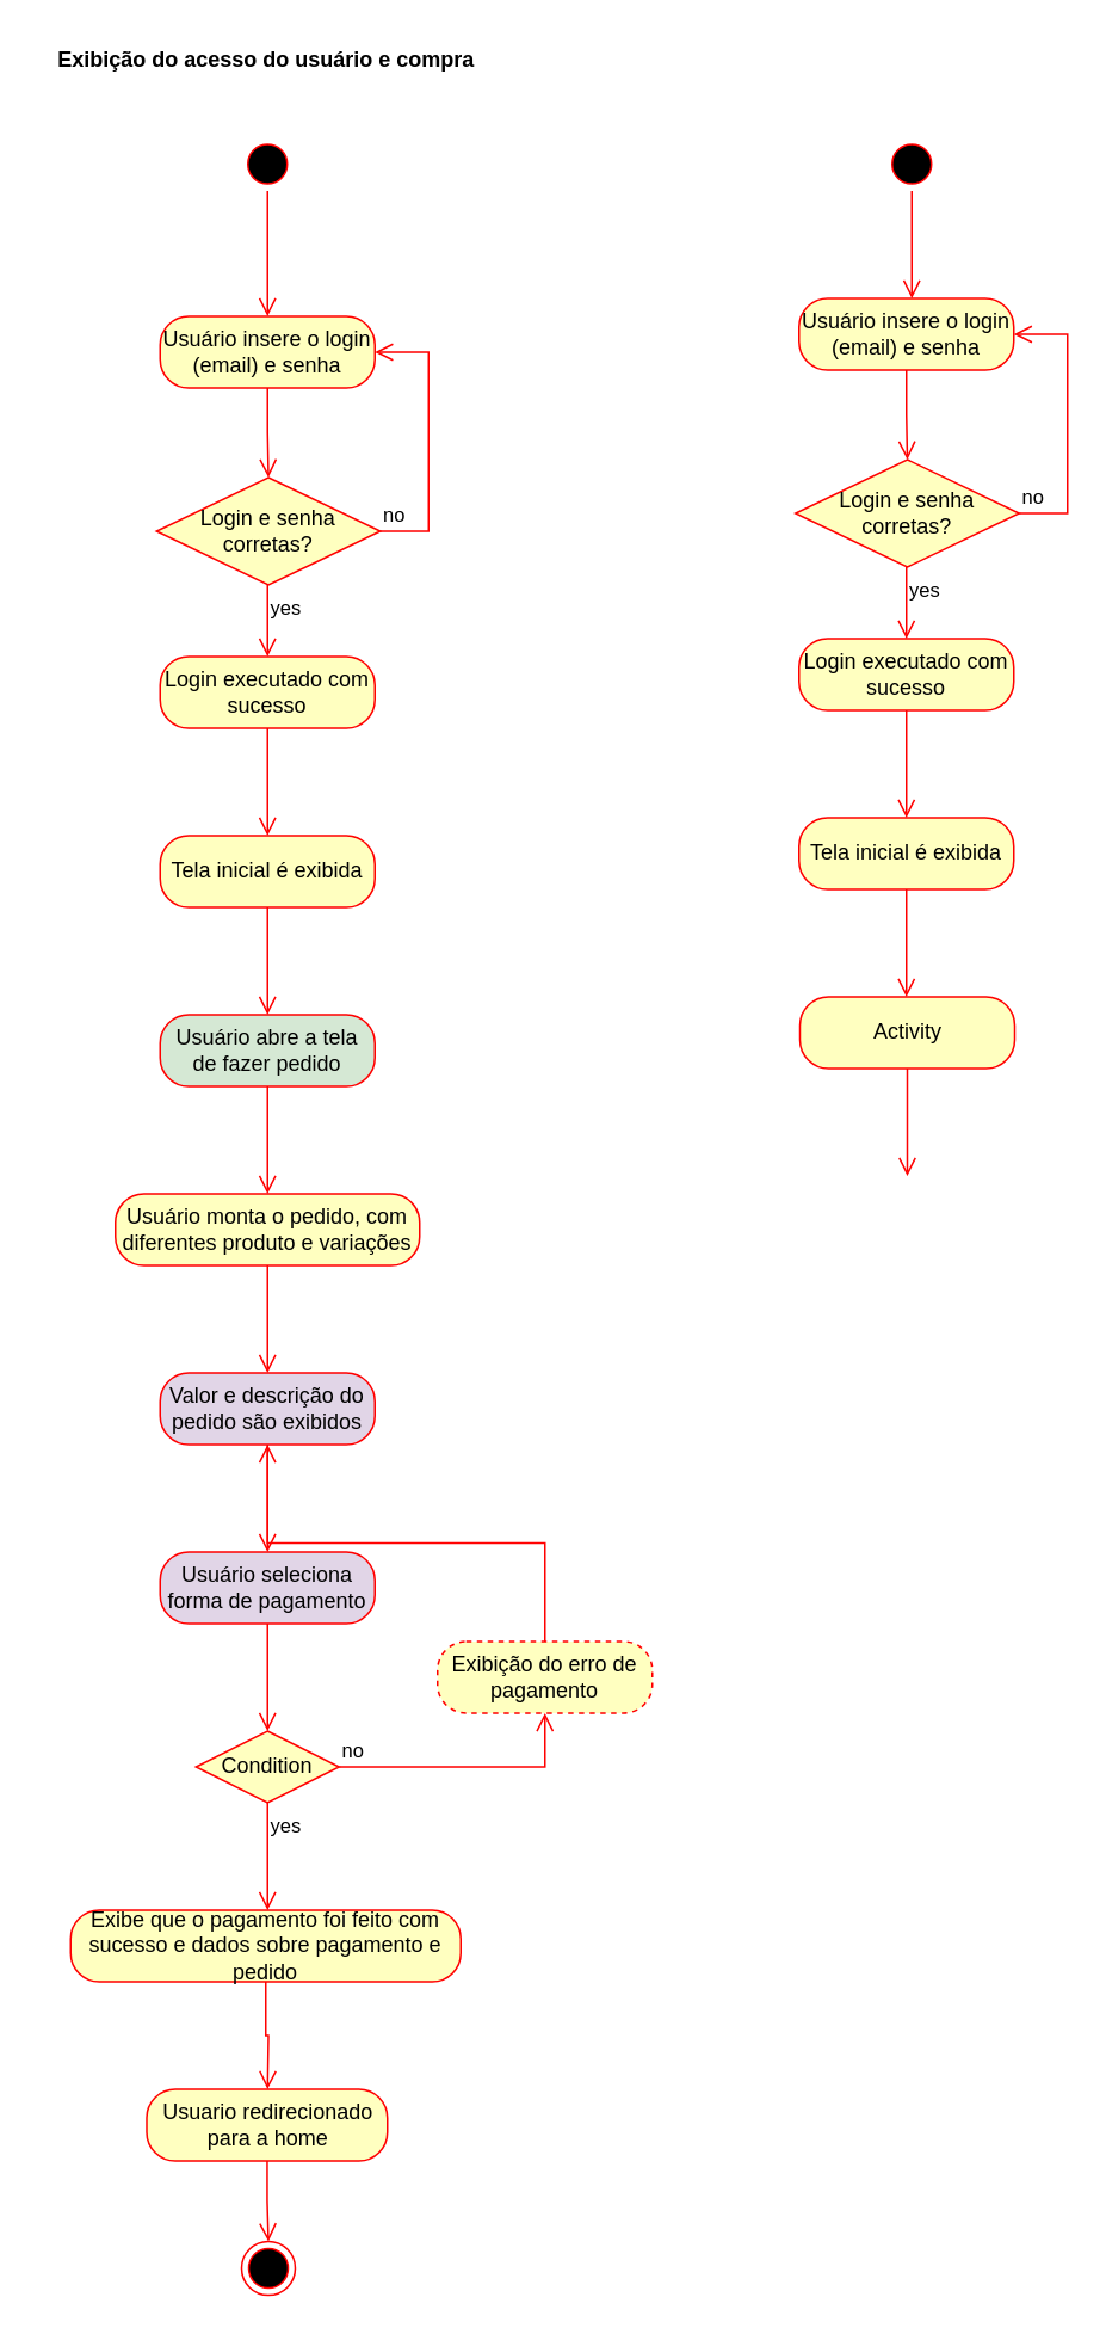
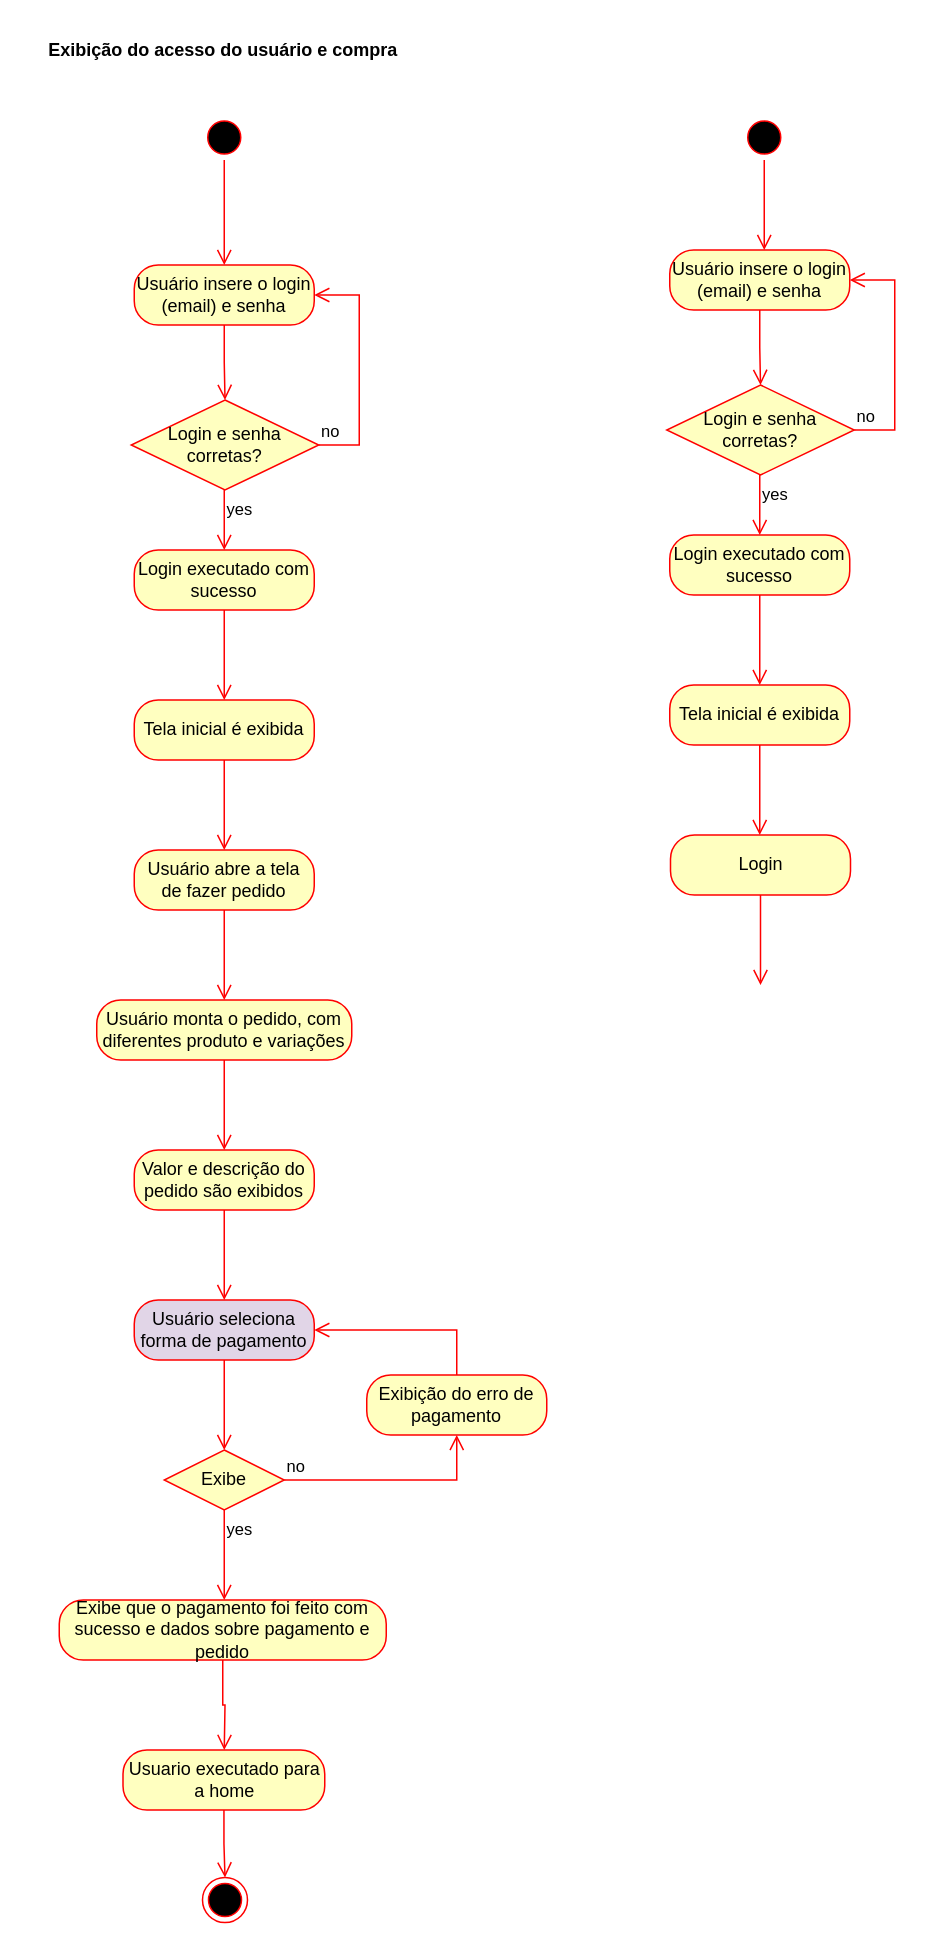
- <mxCell id="43" value="Activity" style="rounded=1;whiteSpace=wrap;html=1;arcSize=40;fontColor=#000000;fillColor=#ffffc0;strokeColor=#ff0000;" vertex="1" parent="1"><mxGeometry x="446.5" y="556" width="120" height="40" as="geometry" /></mxCell>
+ <mxCell id="43" value="Login" style="rounded=1;whiteSpace=wrap;html=1;arcSize=40;fontColor=#000000;fillColor=#ffffc0;strokeColor=#ff0000;" vertex="1" parent="1"><mxGeometry x="446.5" y="556" width="120" height="40" as="geometry" /></mxCell>
- <mxCell id="13" value="Usuário abre a tela de fazer pedido" style="rounded=1;whiteSpace=wrap;html=1;arcSize=40;fontColor=#000000;fillColor=#d5e8d4;strokeColor=#ff0000;" vertex="1" parent="1"><mxGeometry x="89" y="566" width="120" height="40" as="geometry" /></mxCell>
+ <mxCell id="13" value="Usuário abre a tela de fazer pedido" style="rounded=1;whiteSpace=wrap;html=1;arcSize=40;fontColor=#000000;fillColor=#ffffc0;strokeColor=#ff0000;" vertex="1" parent="1"><mxGeometry x="89" y="566" width="120" height="40" as="geometry" /></mxCell>
- <mxCell id="17" value="Valor e descrição do pedido são exibidos" style="rounded=1;whiteSpace=wrap;html=1;arcSize=40;fontColor=#000000;fillColor=#e1d5e7;strokeColor=#ff0000;" vertex="1" parent="1"><mxGeometry x="89" y="766" width="120" height="40" as="geometry" /></mxCell>
+ <mxCell id="17" value="Valor e descrição do pedido são exibidos" style="rounded=1;whiteSpace=wrap;html=1;arcSize=40;fontColor=#000000;fillColor=#ffffc0;strokeColor=#ff0000;" vertex="1" parent="1"><mxGeometry x="89" y="766" width="120" height="40" as="geometry" /></mxCell>
- <mxCell id="25" value="" style="edgeStyle=orthogonalEdgeStyle;html=1;verticalAlign=bottom;endArrow=open;endSize=8;strokeColor=#ff0000;rounded=0;exitX=0.5;exitY=0;exitDx=0;exitDy=0;" edge="1" parent="1" source="24" target="17"><mxGeometry relative="1" as="geometry"><mxPoint x="159" y="976" as="targetPoint" /><mxPoint x="159" y="916" as="sourcePoint" /></mxGeometry></mxCell>
+ <mxCell id="25" value="" style="edgeStyle=orthogonalEdgeStyle;html=1;verticalAlign=bottom;endArrow=open;endSize=8;strokeColor=#ff0000;rounded=0;exitX=0.5;exitY=0;exitDx=0;exitDy=0;entryX=1;entryY=0.5;entryDx=0;entryDy=0;" edge="1" parent="1" source="24" target="19"><mxGeometry relative="1" as="geometry"><mxPoint x="159" y="976" as="targetPoint" /><mxPoint x="159" y="916" as="sourcePoint" /></mxGeometry></mxCell>
- <mxCell id="24" value="Exibição do erro de pagamento" style="rounded=1;whiteSpace=wrap;html=1;arcSize=40;fontColor=#000000;fillColor=#ffffc0;strokeColor=#ff0000;dashed=1;" vertex="1" parent="1"><mxGeometry x="244" y="916" width="120" height="40" as="geometry" /></mxCell>
+ <mxCell id="24" value="Exibição do erro de pagamento" style="rounded=1;whiteSpace=wrap;html=1;arcSize=40;fontColor=#000000;fillColor=#ffffc0;strokeColor=#ff0000;" vertex="1" parent="1"><mxGeometry x="244" y="916" width="120" height="40" as="geometry" /></mxCell>
- <mxCell id="21" value="Condition" style="rhombus;whiteSpace=wrap;html=1;fontColor=#000000;fillColor=#ffffc0;strokeColor=#ff0000;" vertex="1" parent="1"><mxGeometry x="109" y="966" width="80" height="40" as="geometry" /></mxCell>
+ <mxCell id="21" value="Exibe" style="rhombus;whiteSpace=wrap;html=1;fontColor=#000000;fillColor=#ffffc0;strokeColor=#ff0000;" vertex="1" parent="1"><mxGeometry x="109" y="966" width="80" height="40" as="geometry" /></mxCell>
- <mxCell id="28" value="Usuario redirecionado para a home" style="rounded=1;whiteSpace=wrap;html=1;arcSize=40;fontColor=#000000;fillColor=#ffffc0;strokeColor=#ff0000;" vertex="1" parent="1"><mxGeometry x="81.5" y="1166" width="134.5" height="40" as="geometry" /></mxCell>
+ <mxCell id="28" value="Usuario executado para a home" style="rounded=1;whiteSpace=wrap;html=1;arcSize=40;fontColor=#000000;fillColor=#ffffc0;strokeColor=#ff0000;" vertex="1" parent="1"><mxGeometry x="81.5" y="1166" width="134.5" height="40" as="geometry" /></mxCell>
